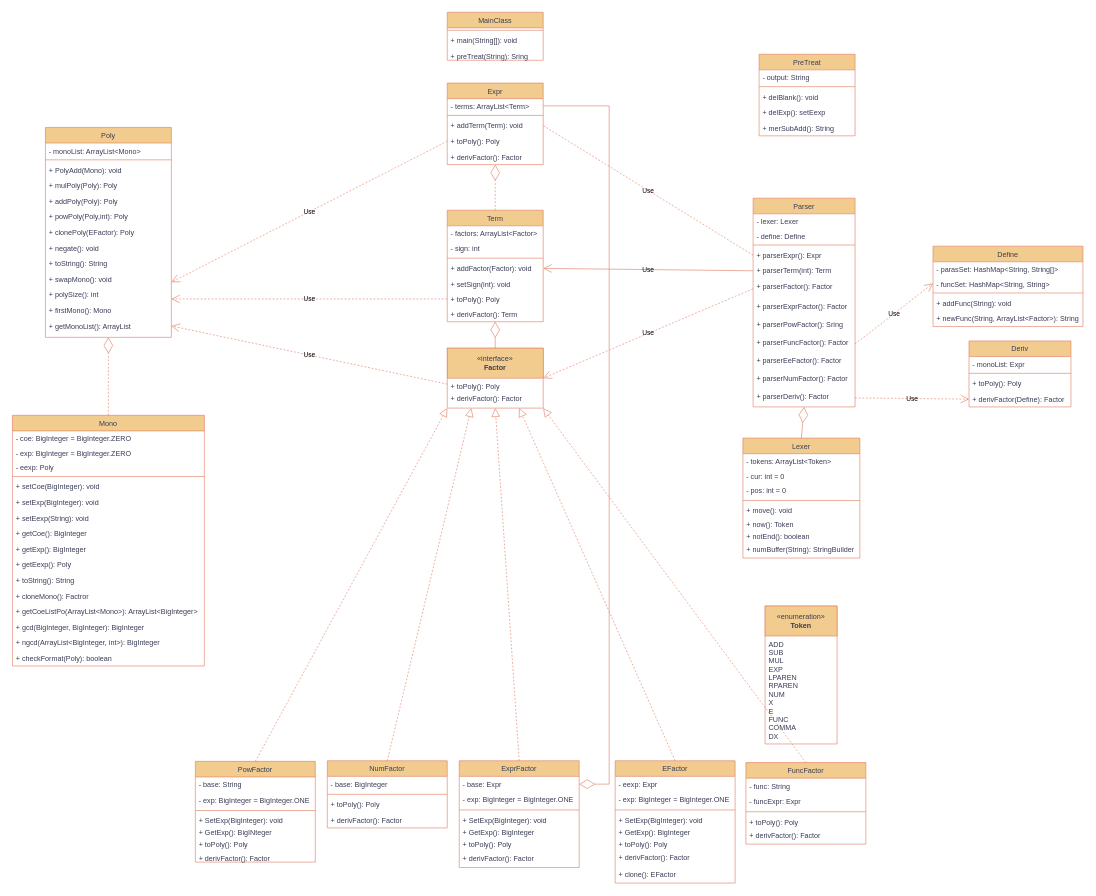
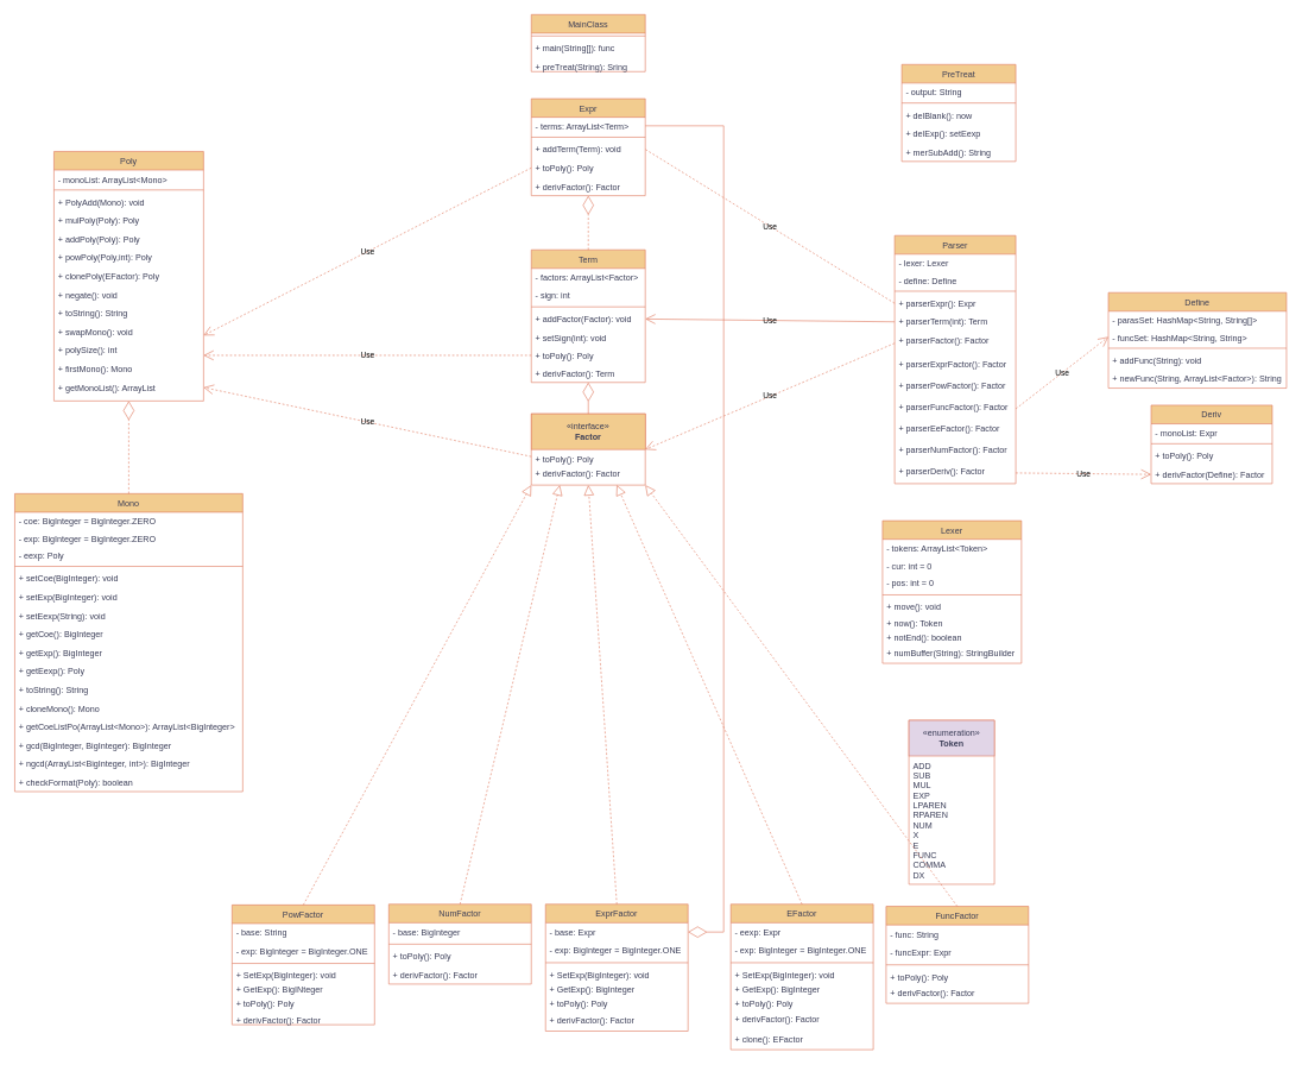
- <mxCell id="74" value="+ main(String[]): void" style="text;align=left;verticalAlign=top;spacingLeft=4;spacingRight=4;overflow=hidden;rotatable=0;points=[[0,0.5],[1,0.5]];portConstraint=eastwest;labelBackgroundColor=none;fontColor=#393C56;" vertex="1" parent="72"><mxGeometry y="34" width="160" height="26" as="geometry" /></mxCell>
+ <mxCell id="74" value="+ main(String[]): func" style="text;align=left;verticalAlign=top;spacingLeft=4;spacingRight=4;overflow=hidden;rotatable=0;points=[[0,0.5],[1,0.5]];portConstraint=eastwest;labelBackgroundColor=none;fontColor=#393C56;" vertex="1" parent="72"><mxGeometry y="34" width="160" height="26" as="geometry" /></mxCell>
- <mxCell id="79" value="+ delBlank(): void" style="text;align=left;verticalAlign=top;spacingLeft=4;spacingRight=4;overflow=hidden;rotatable=0;points=[[0,0.5],[1,0.5]];portConstraint=eastwest;labelBackgroundColor=none;fontColor=#393C56;" parent="76" vertex="1"><mxGeometry y="58" width="160" height="26" as="geometry" /></mxCell>
+ <mxCell id="79" value="+ delBlank(): now" style="text;align=left;verticalAlign=top;spacingLeft=4;spacingRight=4;overflow=hidden;rotatable=0;points=[[0,0.5],[1,0.5]];portConstraint=eastwest;labelBackgroundColor=none;fontColor=#393C56;" parent="76" vertex="1"><mxGeometry y="58" width="160" height="26" as="geometry" /></mxCell>
- <mxCell id="99" value="+ parserPowFactor(): Sring" style="text;align=left;verticalAlign=top;spacingLeft=4;spacingRight=4;overflow=hidden;rotatable=0;points=[[0,0.5],[1,0.5]];portConstraint=eastwest;labelBackgroundColor=none;fontColor=#393C56;" vertex="1" parent="91"><mxGeometry y="198" width="170" height="30" as="geometry" /></mxCell>
+ <mxCell id="99" value="+ parserPowFactor(): Factor" style="text;align=left;verticalAlign=top;spacingLeft=4;spacingRight=4;overflow=hidden;rotatable=0;points=[[0,0.5],[1,0.5]];portConstraint=eastwest;labelBackgroundColor=none;fontColor=#393C56;" vertex="1" parent="91"><mxGeometry y="198" width="170" height="30" as="geometry" /></mxCell>
- <mxCell id="113" value="" style="endArrow=diamondThin;endFill=0;endSize=24;html=1;rounded=0;exitX=0.5;exitY=0;exitDx=0;exitDy=0;exitPerimeter=0;entryX=0.5;entryY=1;entryDx=0;entryDy=0;entryPerimeter=0;labelBackgroundColor=none;strokeColor=#E07A5F;fontColor=default;" parent="1" source="82" target="91" edge="1"><mxGeometry width="160" relative="1" as="geometry"><mxPoint x="675" y="640" as="sourcePoint" /><mxPoint x="835" y="640" as="targetPoint" /></mxGeometry></mxCell>
- <mxCell id="53" value="+ cloneMono(): Factror" style="text;align=left;verticalAlign=top;spacingLeft=4;spacingRight=4;overflow=hidden;rotatable=0;points=[[0,0.5],[1,0.5]];portConstraint=eastwest;labelBackgroundColor=none;fontColor=#393C56;" vertex="1" parent="41"><mxGeometry y="288" width="320" height="26" as="geometry" /></mxCell>
+ <mxCell id="53" value="+ cloneMono(): Mono" style="text;align=left;verticalAlign=top;spacingLeft=4;spacingRight=4;overflow=hidden;rotatable=0;points=[[0,0.5],[1,0.5]];portConstraint=eastwest;labelBackgroundColor=none;fontColor=#393C56;" vertex="1" parent="41"><mxGeometry y="288" width="320" height="26" as="geometry" /></mxCell>
- <mxCell id="105" value="«enumeration»&lt;br&gt;&lt;b&gt;Token&lt;/b&gt;" style="html=1;whiteSpace=wrap;labelBackgroundColor=none;fillColor=#F2CC8F;strokeColor=#E07A5F;fontColor=#393C56;" parent="104" vertex="1"><mxGeometry width="120" height="50" as="geometry" /></mxCell>
+ <mxCell id="105" value="«enumeration»&lt;br&gt;&lt;b&gt;Token&lt;/b&gt;" style="html=1;whiteSpace=wrap;labelBackgroundColor=none;fillColor=#e1d5e7;strokeColor=#E07A5F;fontColor=#393C56;" parent="104" vertex="1"><mxGeometry width="120" height="50" as="geometry" /></mxCell>
